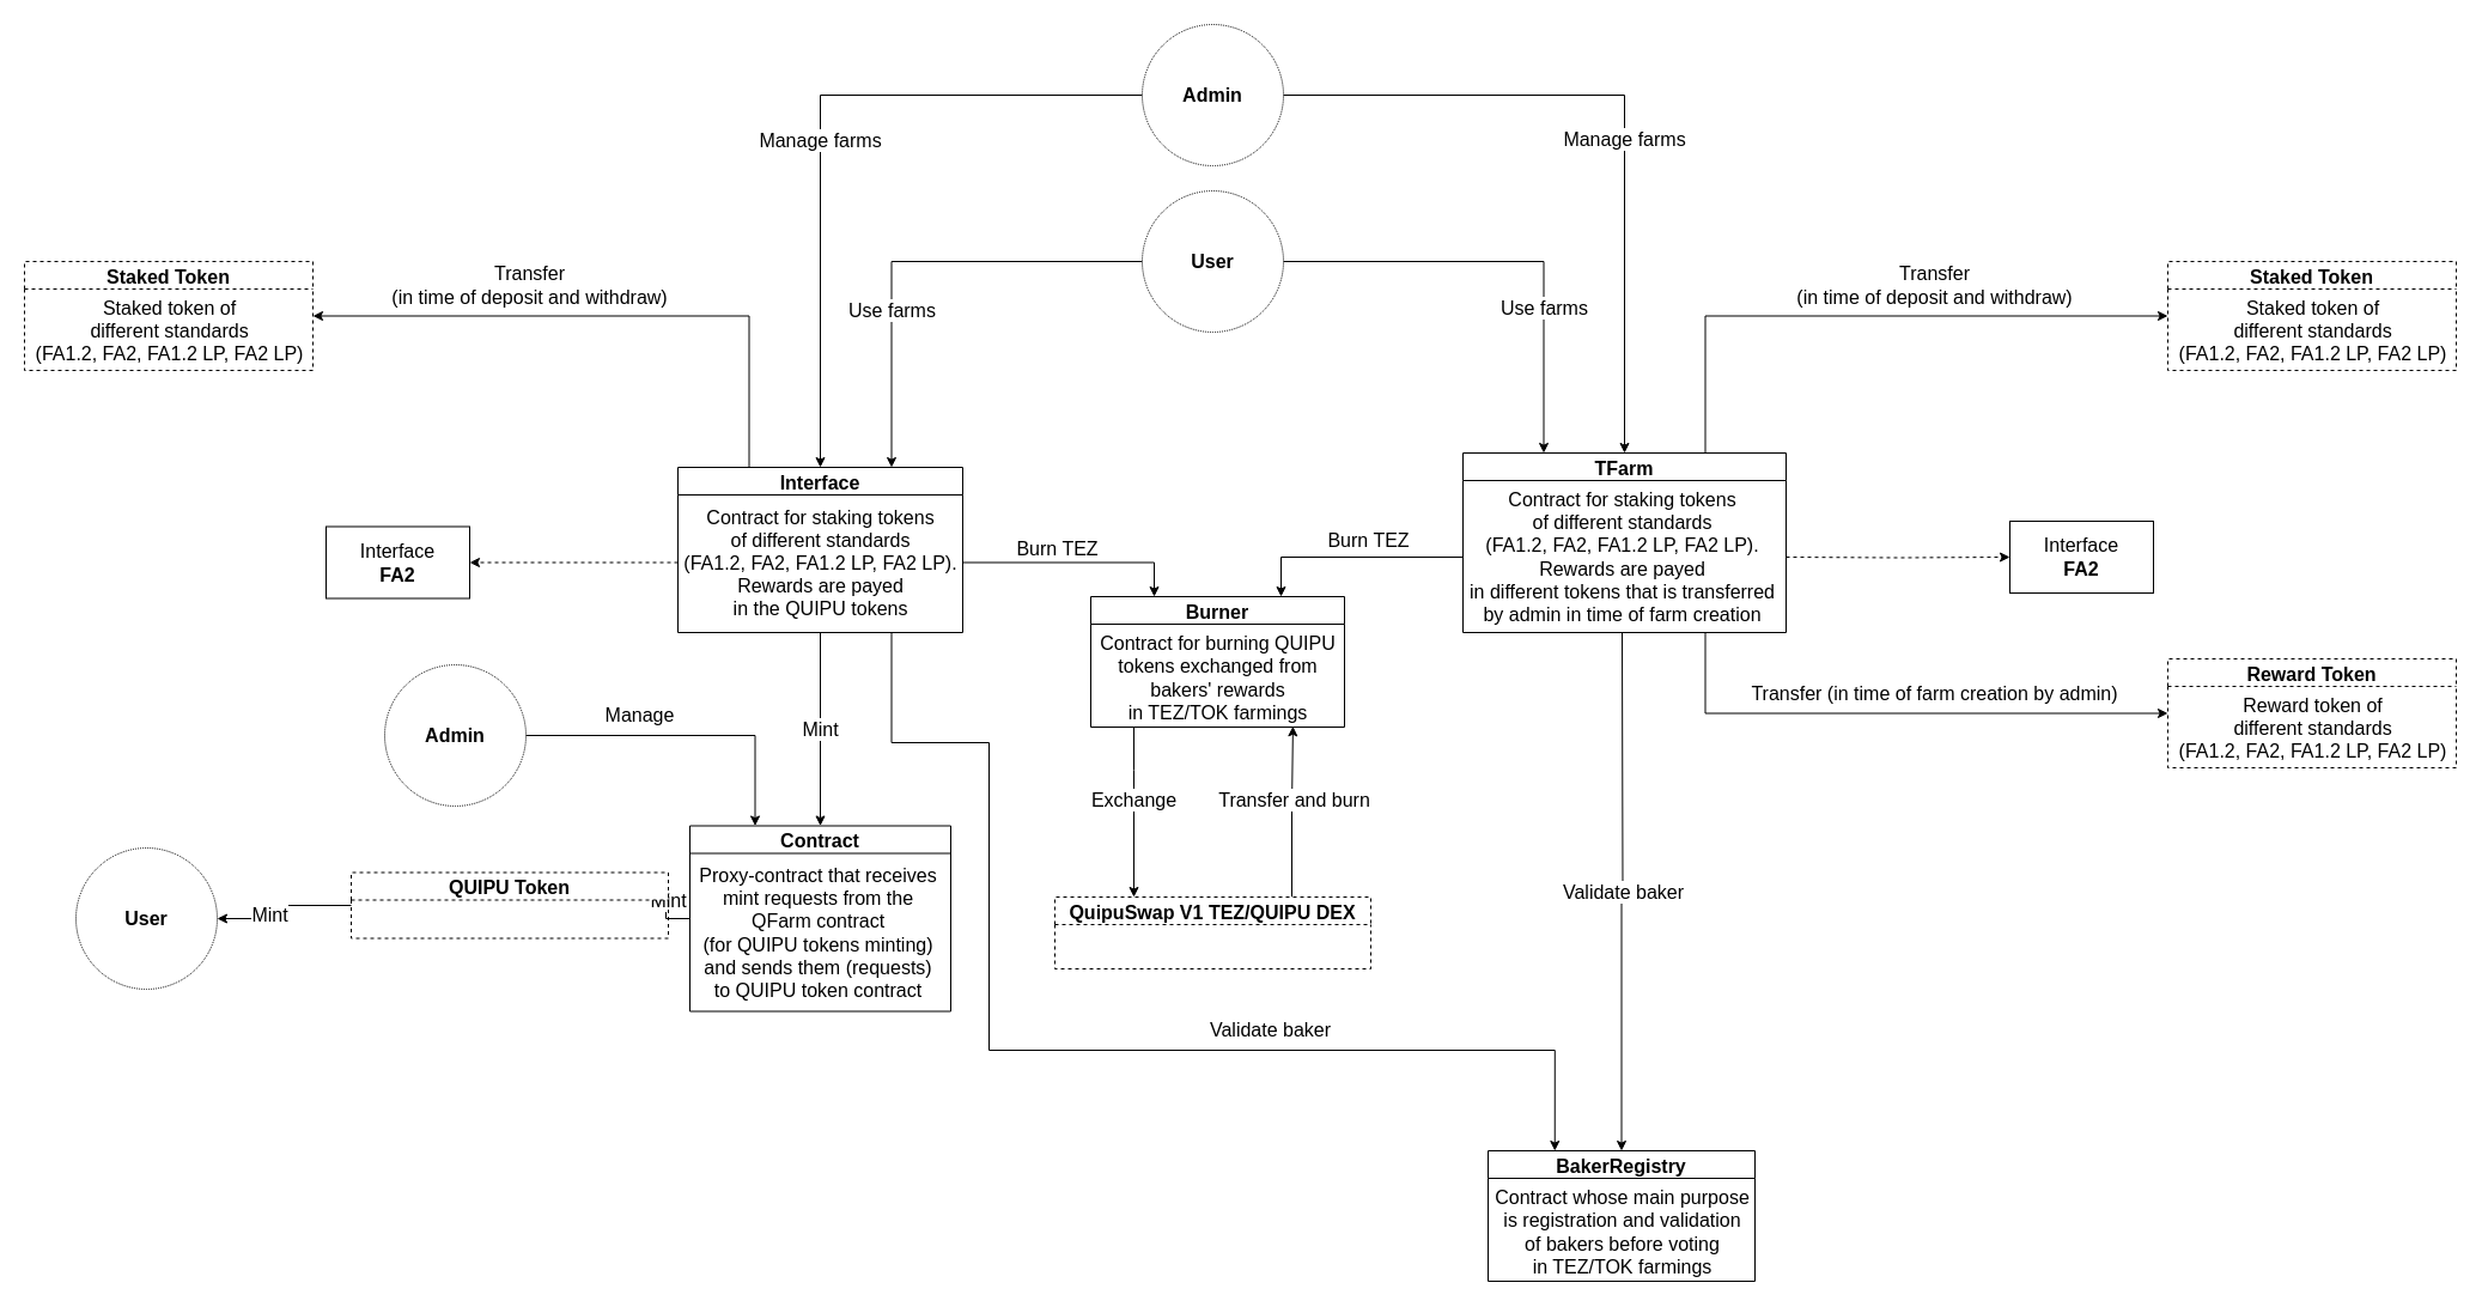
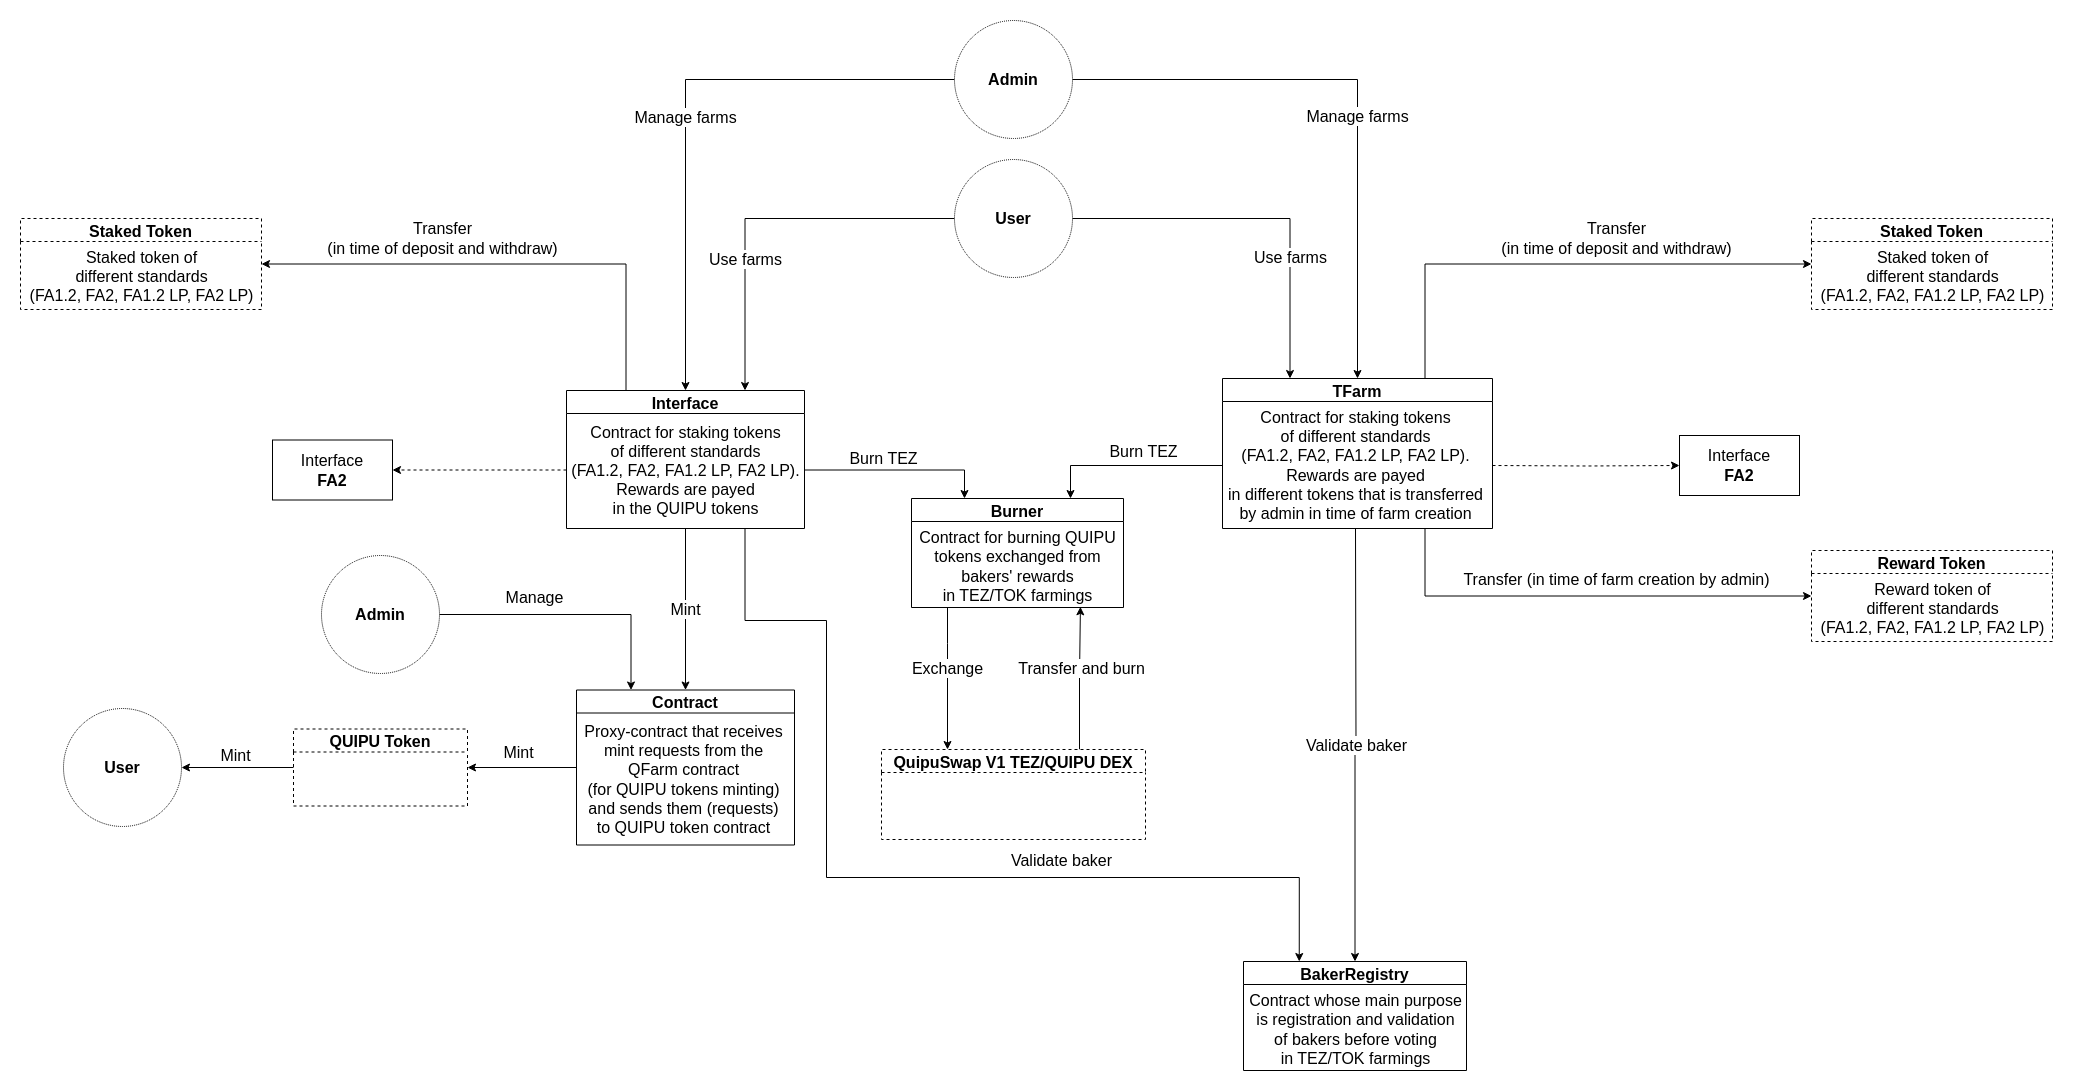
- <mxCell id="22" value="QUIPU Token" style="swimlane;fontSize=16;dashed=1;" parent="1" vertex="1"><mxGeometry x="293" y="728.5" width="265" height="55" as="geometry" /></mxCell>
+ <mxCell id="22" value="QUIPU Token" style="swimlane;fontSize=16;dashed=1;" parent="1" vertex="1"><mxGeometry x="293" y="728.5" width="174" height="77" as="geometry" /></mxCell>
- <mxCell id="28" value="QuipuSwap V1 TEZ/QUIPU DEX" style="swimlane;fontSize=16;dashed=1;" parent="1" vertex="1"><mxGeometry x="881" y="749" width="264" height="60" as="geometry" /></mxCell>
+ <mxCell id="28" value="QuipuSwap V1 TEZ/QUIPU DEX" style="swimlane;fontSize=16;dashed=1;" parent="1" vertex="1"><mxGeometry x="881" y="749" width="264" height="90" as="geometry" /></mxCell>
